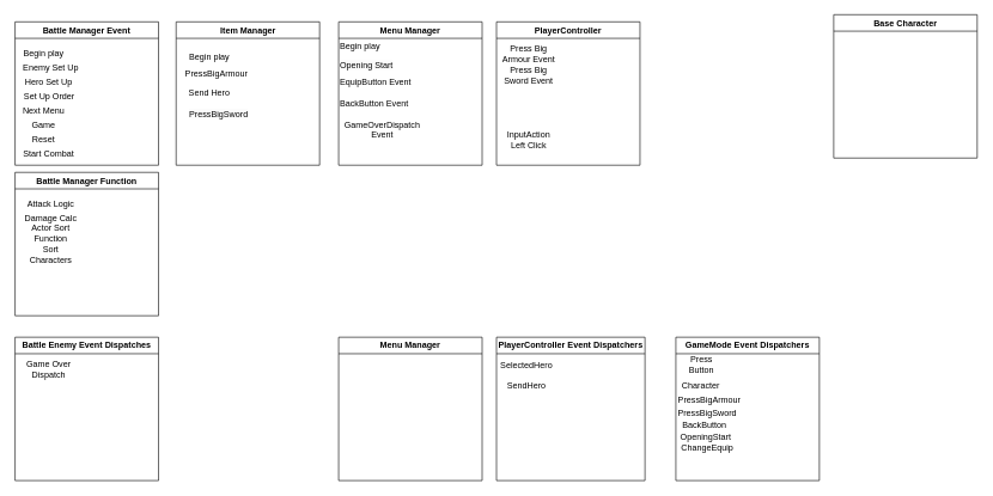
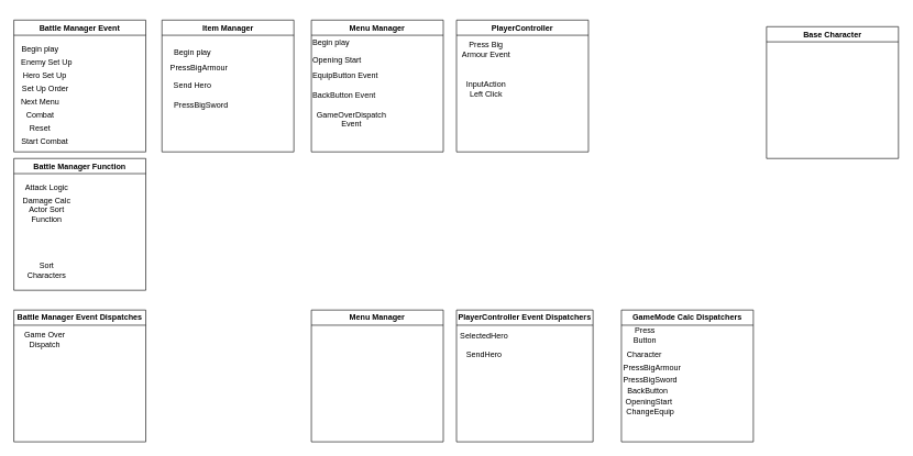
- <mxCell id="24" value="Press Big Sword Event" style="text;html=1;align=center;verticalAlign=middle;whiteSpace=wrap;rounded=0;" vertex="1" parent="22"><mxGeometry x="5" y="60" width="80" height="30" as="geometry" /></mxCell>
- <mxCell id="45" value="Base Character" style="swimlane;whiteSpace=wrap;html=1;" vertex="1" parent="1"><mxGeometry x="1161" y="20" width="200" height="200" as="geometry"><mxRectangle x="540" y="160" width="120" height="30" as="alternateBounds" /></mxGeometry></mxCell>
+ <mxCell id="45" value="Base Character" style="swimlane;whiteSpace=wrap;html=1;" vertex="1" parent="1"><mxGeometry x="1161" y="40" width="200" height="200" as="geometry"><mxRectangle x="540" y="160" width="120" height="30" as="alternateBounds" /></mxGeometry></mxCell>
- <mxCell id="19" value="Game" style="text;html=1;align=center;verticalAlign=middle;whiteSpace=wrap;rounded=0;" vertex="1" parent="13"><mxGeometry y="130" width="80" height="30" as="geometry" /></mxCell>
+ <mxCell id="19" value="Combat" style="text;html=1;align=center;verticalAlign=middle;whiteSpace=wrap;rounded=0;" vertex="1" parent="13"><mxGeometry y="130" width="80" height="30" as="geometry" /></mxCell>
- <mxCell id="25" value="InputAction Left Click" style="text;html=1;align=center;verticalAlign=middle;whiteSpace=wrap;rounded=0;" vertex="1" parent="22"><mxGeometry x="5" y="150" width="80" height="30" as="geometry" /></mxCell>
+ <mxCell id="25" value="InputAction Left Click" style="text;html=1;align=center;verticalAlign=middle;whiteSpace=wrap;rounded=0;" vertex="1" parent="22"><mxGeometry x="5" y="90" width="80" height="30" as="geometry" /></mxCell>
- <mxCell id="38" value="Sort Characters" style="text;html=1;align=center;verticalAlign=middle;whiteSpace=wrap;rounded=0;" vertex="1" parent="34"><mxGeometry x="10" y="100" width="80" height="30" as="geometry" /></mxCell>
+ <mxCell id="38" value="Sort Characters" style="text;html=1;align=center;verticalAlign=middle;whiteSpace=wrap;rounded=0;" vertex="1" parent="34"><mxGeometry x="10" y="155" width="80" height="30" as="geometry" /></mxCell>
- <mxCell id="42" value="Battle Enemy Event Dispatches" style="swimlane;whiteSpace=wrap;html=1;" vertex="1" parent="1"><mxGeometry x="20" y="470" width="200" height="200" as="geometry" /></mxCell>
+ <mxCell id="42" value="Battle Manager Event Dispatches" style="swimlane;whiteSpace=wrap;html=1;" vertex="1" parent="1"><mxGeometry x="20" y="470" width="200" height="200" as="geometry" /></mxCell>
- <mxCell id="26" value="GameMode Event Dispatchers" style="swimlane;whiteSpace=wrap;html=1;" vertex="1" parent="1"><mxGeometry x="941" y="470" width="200" height="200" as="geometry"><mxRectangle x="540" y="160" width="120" height="30" as="alternateBounds" /></mxGeometry></mxCell>
+ <mxCell id="26" value="GameMode Calc Dispatchers" style="swimlane;whiteSpace=wrap;html=1;" vertex="1" parent="1"><mxGeometry x="941" y="470" width="200" height="200" as="geometry"><mxRectangle x="540" y="160" width="120" height="30" as="alternateBounds" /></mxGeometry></mxCell>
